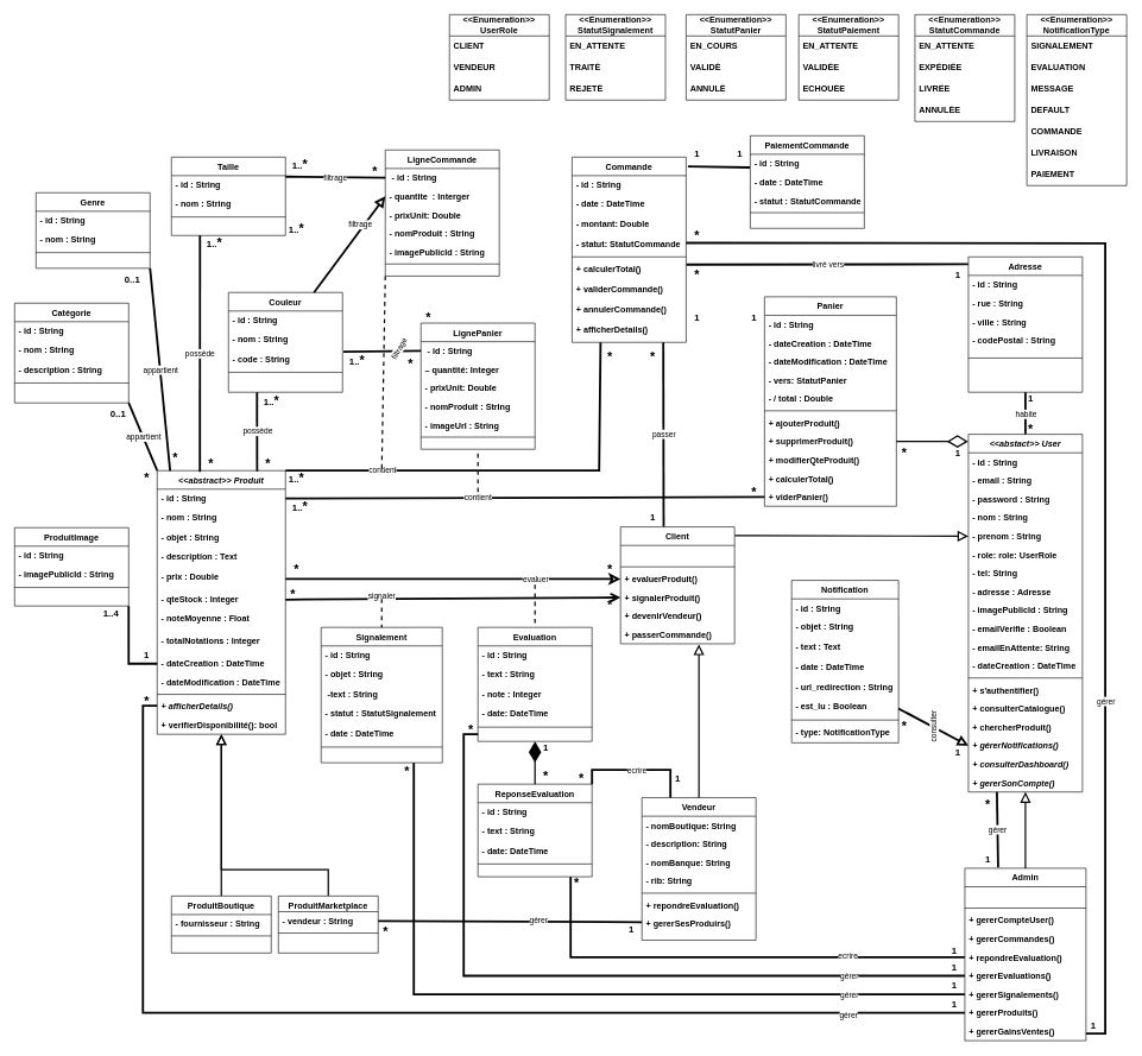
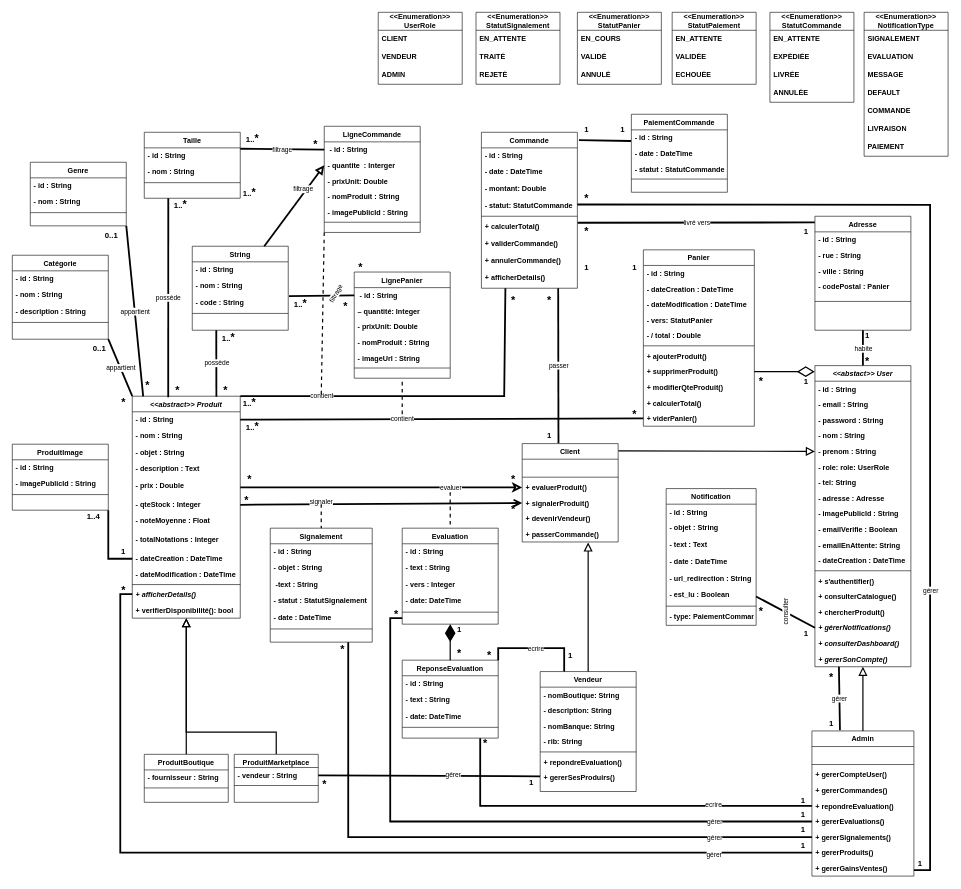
- <mxCell id="251" value="Couleur" style="swimlane;fontStyle=1;align=center;verticalAlign=top;childLayout=stackLayout;horizontal=1;startSize=26;horizontalStack=0;resizeParent=1;resizeLast=0;collapsible=1;marginBottom=0;rounded=0;shadow=0;strokeWidth=1;" vertex="1" parent="1"><mxGeometry x="320" y="410" width="160" height="140" as="geometry"><mxRectangle x="230" y="140" width="160" height="26" as="alternateBounds" /></mxGeometry></mxCell>
+ <mxCell id="251" value="String" style="swimlane;fontStyle=1;align=center;verticalAlign=top;childLayout=stackLayout;horizontal=1;startSize=26;horizontalStack=0;resizeParent=1;resizeLast=0;collapsible=1;marginBottom=0;rounded=0;shadow=0;strokeWidth=1;" vertex="1" parent="1"><mxGeometry x="320" y="410" width="160" height="140" as="geometry"><mxRectangle x="230" y="140" width="160" height="26" as="alternateBounds" /></mxGeometry></mxCell>
- <mxCell id="106" value="- codePostal : String" style="text;align=left;verticalAlign=top;spacingLeft=4;spacingRight=4;overflow=hidden;rotatable=0;points=[[0,0.5],[1,0.5]];portConstraint=eastwest;fontStyle=1" vertex="1" parent="102"><mxGeometry y="104" width="160" height="26" as="geometry" /></mxCell>
+ <mxCell id="106" value="- codePostal : Panier" style="text;align=left;verticalAlign=top;spacingLeft=4;spacingRight=4;overflow=hidden;rotatable=0;points=[[0,0.5],[1,0.5]];portConstraint=eastwest;fontStyle=1" vertex="1" parent="102"><mxGeometry y="104" width="160" height="26" as="geometry" /></mxCell>
- <mxCell id="203" value="- note : Integer" style="text;align=left;verticalAlign=top;spacingLeft=4;spacingRight=4;overflow=hidden;rotatable=0;points=[[0,0.5],[1,0.5]];portConstraint=eastwest;rounded=0;shadow=0;html=0;fontStyle=1" vertex="1" parent="200"><mxGeometry y="80" width="160" height="28" as="geometry" /></mxCell>
+ <mxCell id="203" value="- vers : Integer" style="text;align=left;verticalAlign=top;spacingLeft=4;spacingRight=4;overflow=hidden;rotatable=0;points=[[0,0.5],[1,0.5]];portConstraint=eastwest;rounded=0;shadow=0;html=0;fontStyle=1" vertex="1" parent="200"><mxGeometry y="80" width="160" height="28" as="geometry" /></mxCell>
- <mxCell id="151" value="- type: NotificationType" style="text;align=left;verticalAlign=top;spacingLeft=4;spacingRight=4;overflow=hidden;rotatable=0;points=[[0,0.5],[1,0.5]];portConstraint=eastwest;rounded=0;shadow=0;html=0;fontStyle=1" vertex="1" parent="143"><mxGeometry y="200" width="150" height="28" as="geometry" /></mxCell>
+ <mxCell id="151" value="- type: PaiementCommande" style="text;align=left;verticalAlign=top;spacingLeft=4;spacingRight=4;overflow=hidden;rotatable=0;points=[[0,0.5],[1,0.5]];portConstraint=eastwest;rounded=0;shadow=0;html=0;fontStyle=1" vertex="1" parent="143"><mxGeometry y="200" width="150" height="28" as="geometry" /></mxCell>
- <mxCell id="152" value="" style="endArrow=block;startArrow=none;endFill=0;startFill=0;endSize=8;html=1;verticalAlign=bottom;labelBackgroundColor=none;strokeWidth=3;rounded=0;entryX=0;entryY=0.5;entryDx=0;entryDy=0;exitX=0.999;exitY=0.565;exitDx=0;exitDy=0;exitPerimeter=0;" edge="1" parent="1" source="149" target="19"><mxGeometry width="160" relative="1" as="geometry"><mxPoint x="1270" y="1130" as="sourcePoint" /><mxPoint x="1378" y="1079" as="targetPoint" /></mxGeometry></mxCell>
+ <mxCell id="152" value="" style="endArrow=none;startArrow=none;endFill=0;startFill=0;endSize=8;html=1;verticalAlign=bottom;labelBackgroundColor=none;strokeWidth=3;rounded=0;entryX=0;entryY=0.5;entryDx=0;entryDy=0;exitX=0.999;exitY=0.565;exitDx=0;exitDy=0;exitPerimeter=0;" edge="1" parent="1" source="149" target="19"><mxGeometry width="160" relative="1" as="geometry"><mxPoint x="1270" y="1130" as="sourcePoint" /><mxPoint x="1378" y="1079" as="targetPoint" /></mxGeometry></mxCell>
